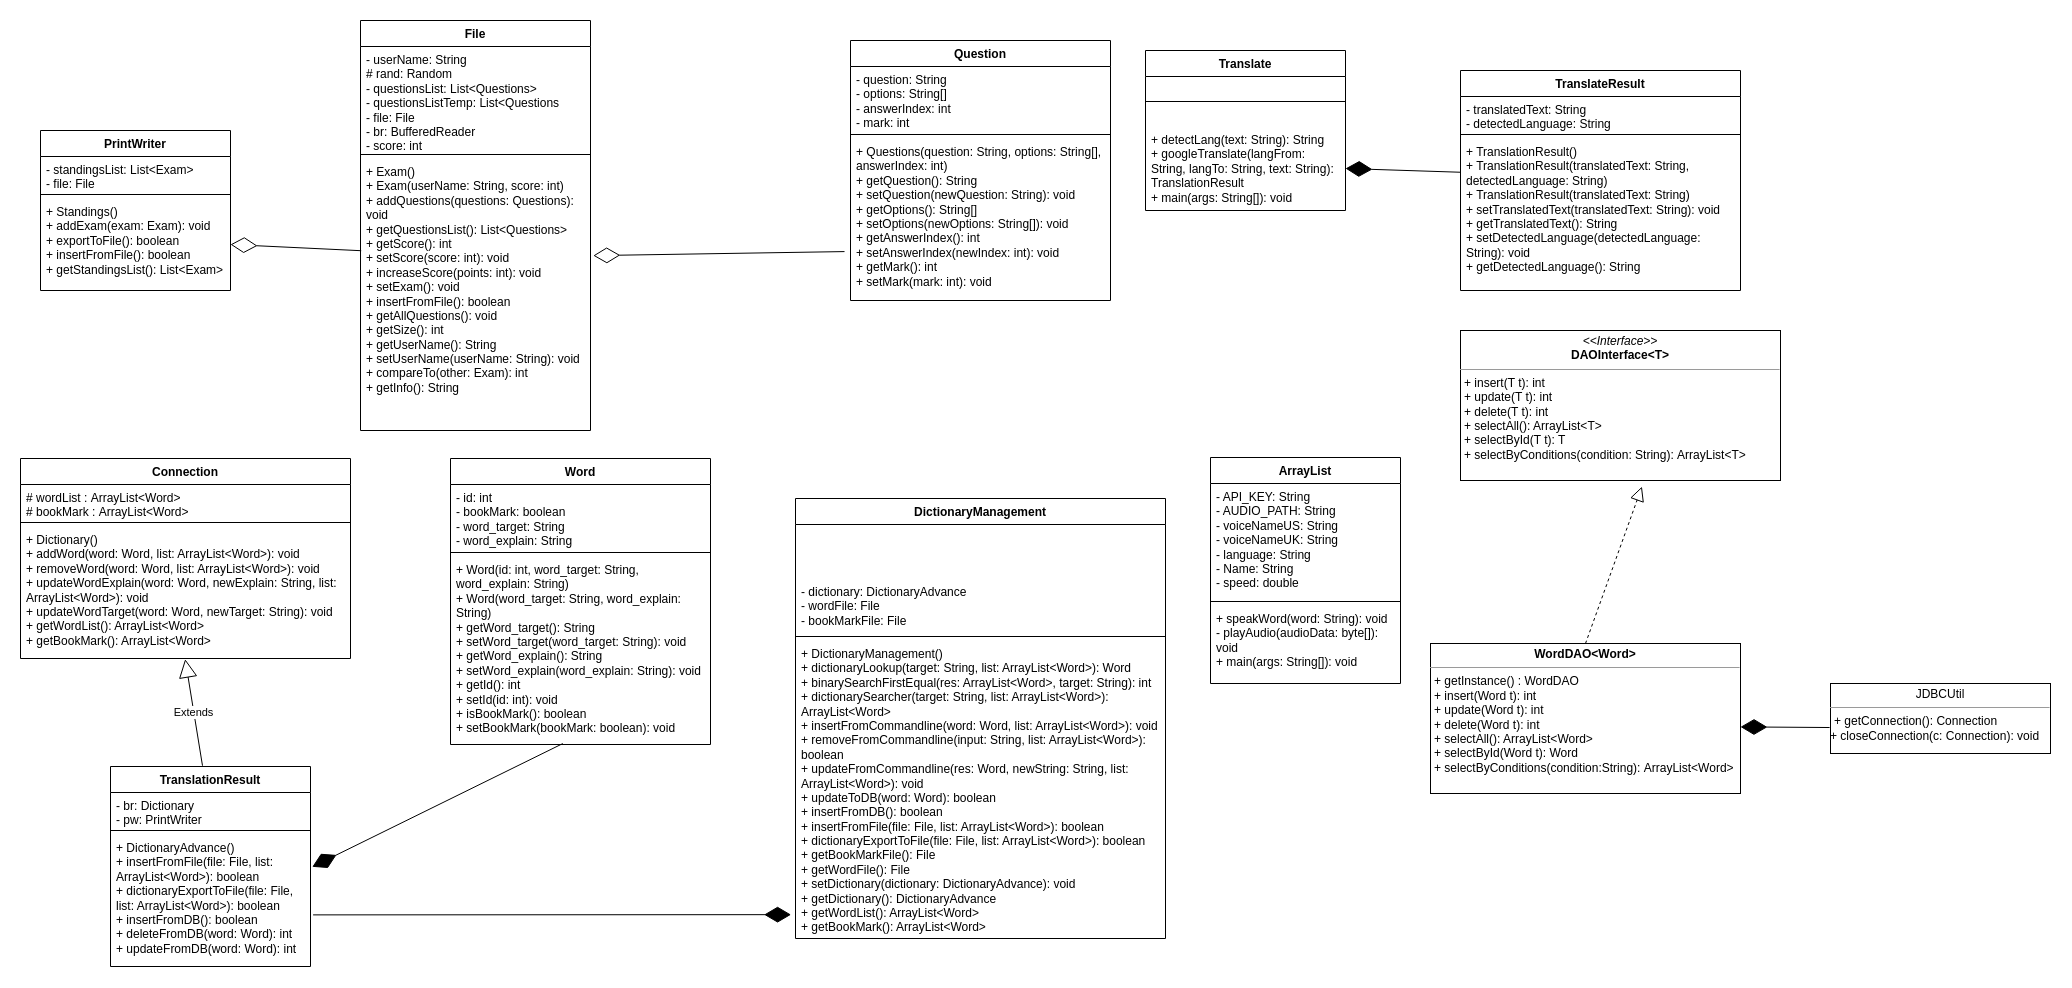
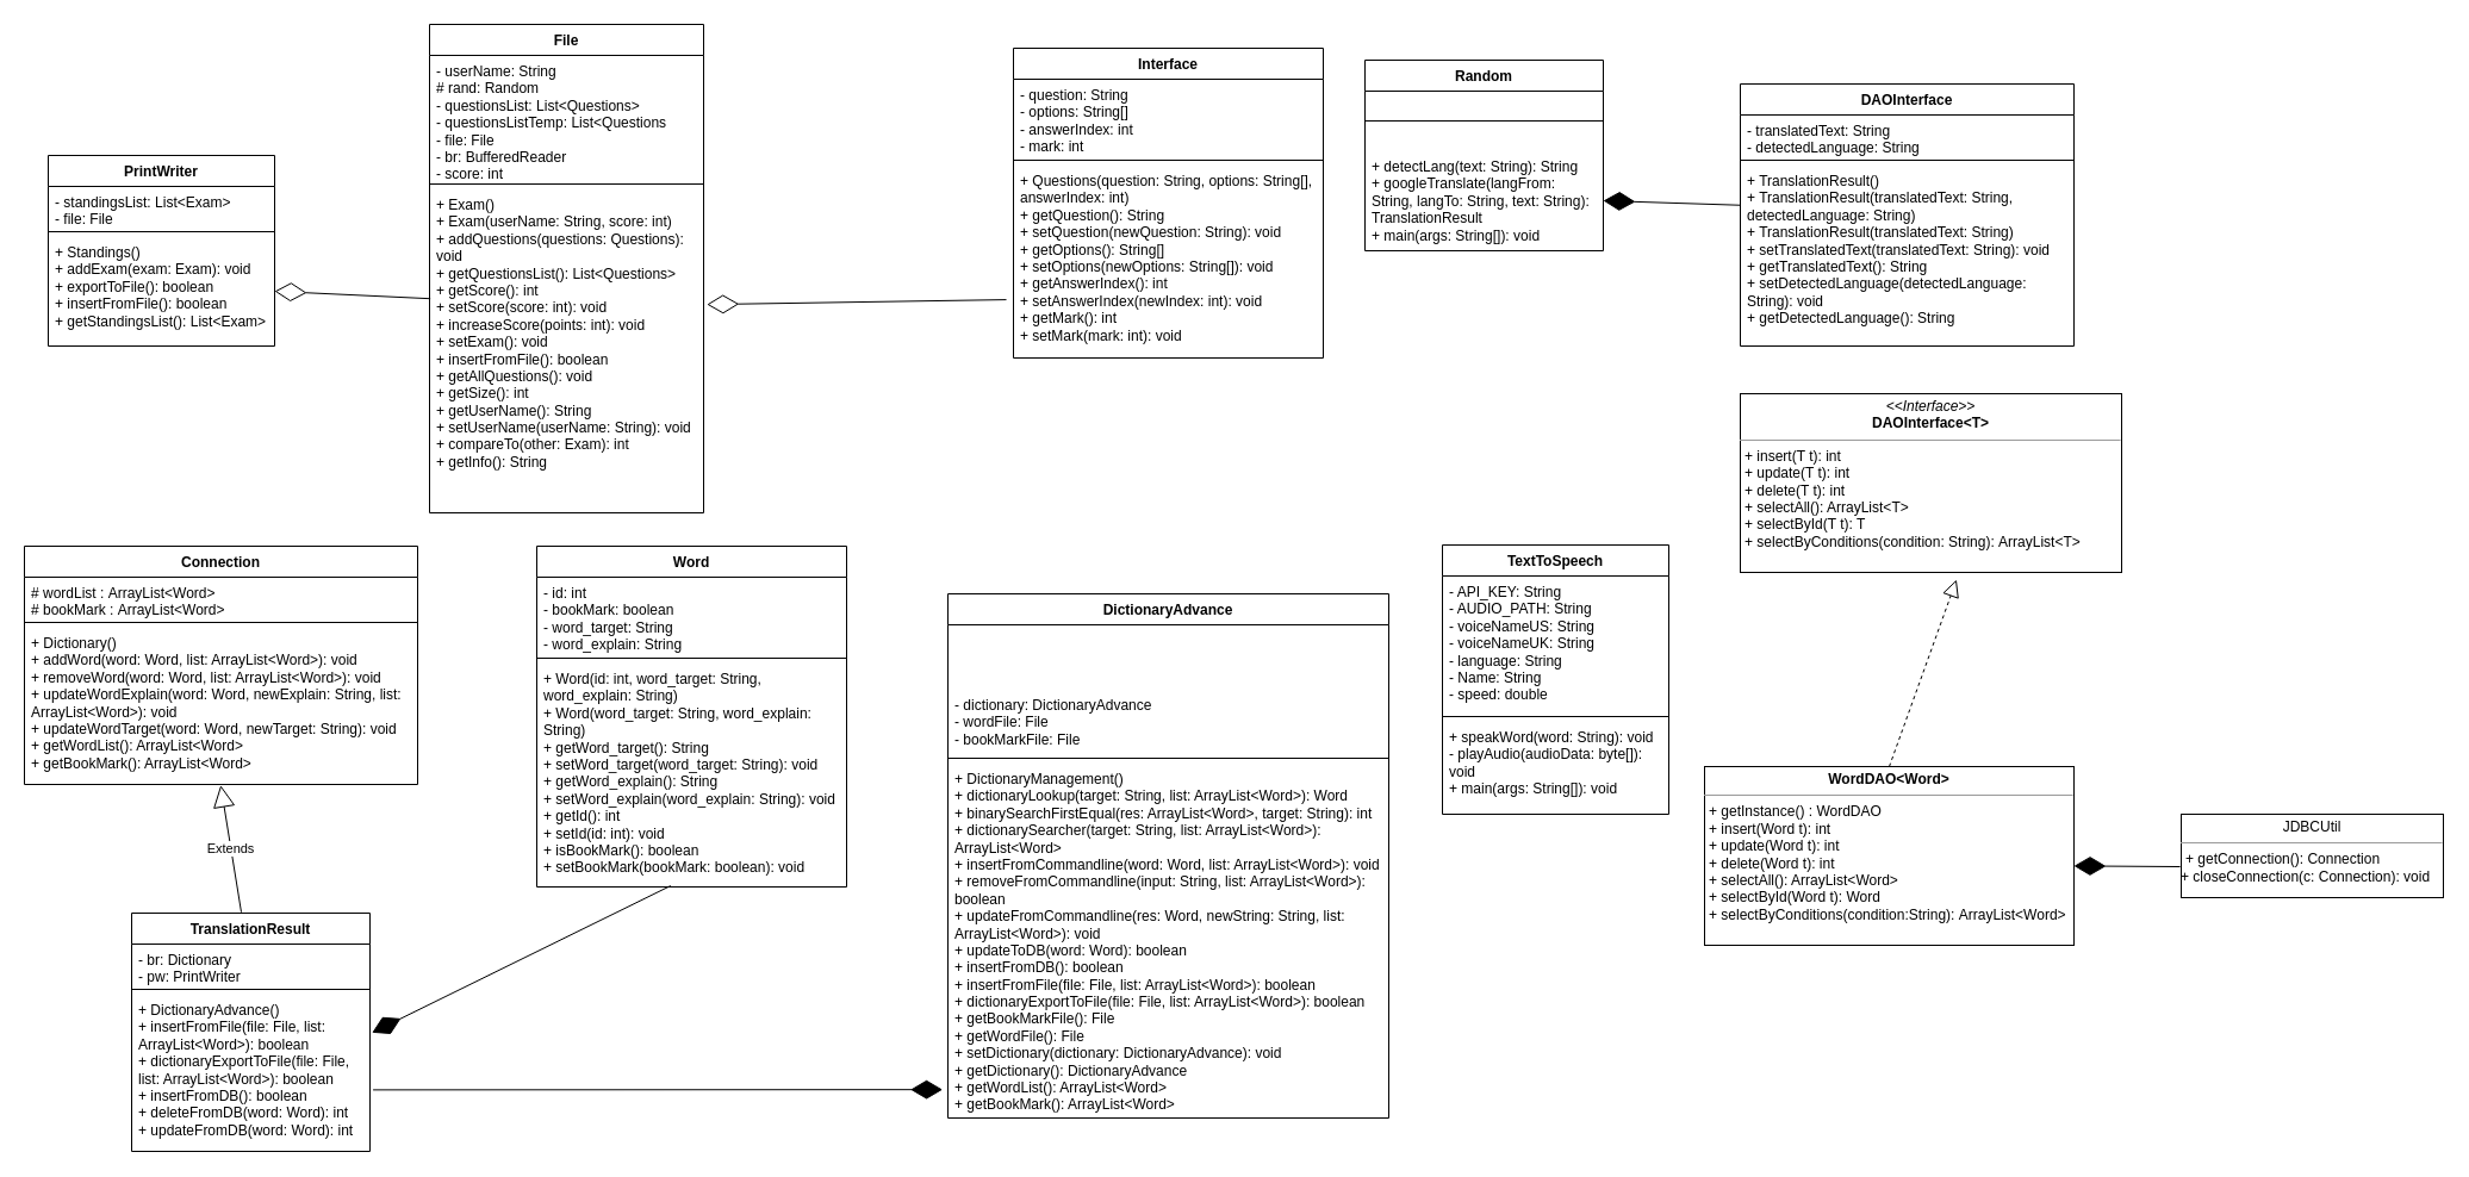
- <mxCell id="11" value="Question" style="swimlane;fontStyle=1;align=center;verticalAlign=top;childLayout=stackLayout;horizontal=1;startSize=26;horizontalStack=0;resizeParent=1;resizeParentMax=0;resizeLast=0;collapsible=1;marginBottom=0;whiteSpace=wrap;html=1;" vertex="1" parent="1"><mxGeometry x="850" y="40" width="260" height="260" as="geometry" /></mxCell>
+ <mxCell id="11" value="Interface" style="swimlane;fontStyle=1;align=center;verticalAlign=top;childLayout=stackLayout;horizontal=1;startSize=26;horizontalStack=0;resizeParent=1;resizeParentMax=0;resizeLast=0;collapsible=1;marginBottom=0;whiteSpace=wrap;html=1;" vertex="1" parent="1"><mxGeometry x="850" y="40" width="260" height="260" as="geometry" /></mxCell>
- <mxCell id="32" value="Translate" style="swimlane;fontStyle=1;align=center;verticalAlign=top;childLayout=stackLayout;horizontal=1;startSize=26;horizontalStack=0;resizeParent=1;resizeParentMax=0;resizeLast=0;collapsible=1;marginBottom=0;whiteSpace=wrap;html=1;" vertex="1" parent="1"><mxGeometry x="1145" y="50" width="200" height="160" as="geometry" /></mxCell>
+ <mxCell id="32" value="Random" style="swimlane;fontStyle=1;align=center;verticalAlign=top;childLayout=stackLayout;horizontal=1;startSize=26;horizontalStack=0;resizeParent=1;resizeParentMax=0;resizeLast=0;collapsible=1;marginBottom=0;whiteSpace=wrap;html=1;" vertex="1" parent="1"><mxGeometry x="1145" y="50" width="200" height="160" as="geometry" /></mxCell>
- <mxCell id="35" value="TranslateResult" style="swimlane;fontStyle=1;align=center;verticalAlign=top;childLayout=stackLayout;horizontal=1;startSize=26;horizontalStack=0;resizeParent=1;resizeParentMax=0;resizeLast=0;collapsible=1;marginBottom=0;whiteSpace=wrap;html=1;" vertex="1" parent="1"><mxGeometry x="1460" y="70" width="280" height="220" as="geometry" /></mxCell>
+ <mxCell id="35" value="DAOInterface" style="swimlane;fontStyle=1;align=center;verticalAlign=top;childLayout=stackLayout;horizontal=1;startSize=26;horizontalStack=0;resizeParent=1;resizeParentMax=0;resizeLast=0;collapsible=1;marginBottom=0;whiteSpace=wrap;html=1;" vertex="1" parent="1"><mxGeometry x="1460" y="70" width="280" height="220" as="geometry" /></mxCell>
- <mxCell id="28" value="ArrayList" style="swimlane;fontStyle=1;align=center;verticalAlign=top;childLayout=stackLayout;horizontal=1;startSize=26;horizontalStack=0;resizeParent=1;resizeParentMax=0;resizeLast=0;collapsible=1;marginBottom=0;whiteSpace=wrap;html=1;" vertex="1" parent="1"><mxGeometry x="1210" y="457" width="190" height="226" as="geometry" /></mxCell>
+ <mxCell id="28" value="TextToSpeech" style="swimlane;fontStyle=1;align=center;verticalAlign=top;childLayout=stackLayout;horizontal=1;startSize=26;horizontalStack=0;resizeParent=1;resizeParentMax=0;resizeLast=0;collapsible=1;marginBottom=0;whiteSpace=wrap;html=1;" vertex="1" parent="1"><mxGeometry x="1210" y="457" width="190" height="226" as="geometry" /></mxCell>
- <mxCell id="23" value="DictionaryManagement" style="swimlane;fontStyle=1;align=center;verticalAlign=top;childLayout=stackLayout;horizontal=1;startSize=26;horizontalStack=0;resizeParent=1;resizeParentMax=0;resizeLast=0;collapsible=1;marginBottom=0;whiteSpace=wrap;html=1;" vertex="1" parent="1"><mxGeometry x="795" y="498" width="370" height="440" as="geometry" /></mxCell>
+ <mxCell id="23" value="DictionaryAdvance" style="swimlane;fontStyle=1;align=center;verticalAlign=top;childLayout=stackLayout;horizontal=1;startSize=26;horizontalStack=0;resizeParent=1;resizeParentMax=0;resizeLast=0;collapsible=1;marginBottom=0;whiteSpace=wrap;html=1;" vertex="1" parent="1"><mxGeometry x="795" y="498" width="370" height="440" as="geometry" /></mxCell>
